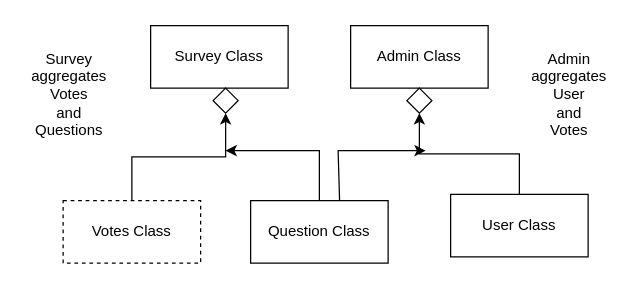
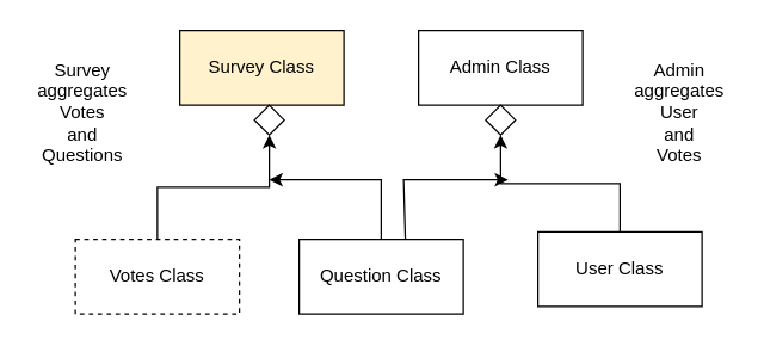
- <mxCell id="5" value="Survey Class" style="html=1;whiteSpace=wrap;" vertex="1" parent="1"><mxGeometry x="120" y="20" width="110" height="50" as="geometry" /></mxCell>
+ <mxCell id="5" value="Survey Class" style="html=1;whiteSpace=wrap;fillColor=#fff2cc;" vertex="1" parent="1"><mxGeometry x="120" y="20" width="110" height="50" as="geometry" /></mxCell>
